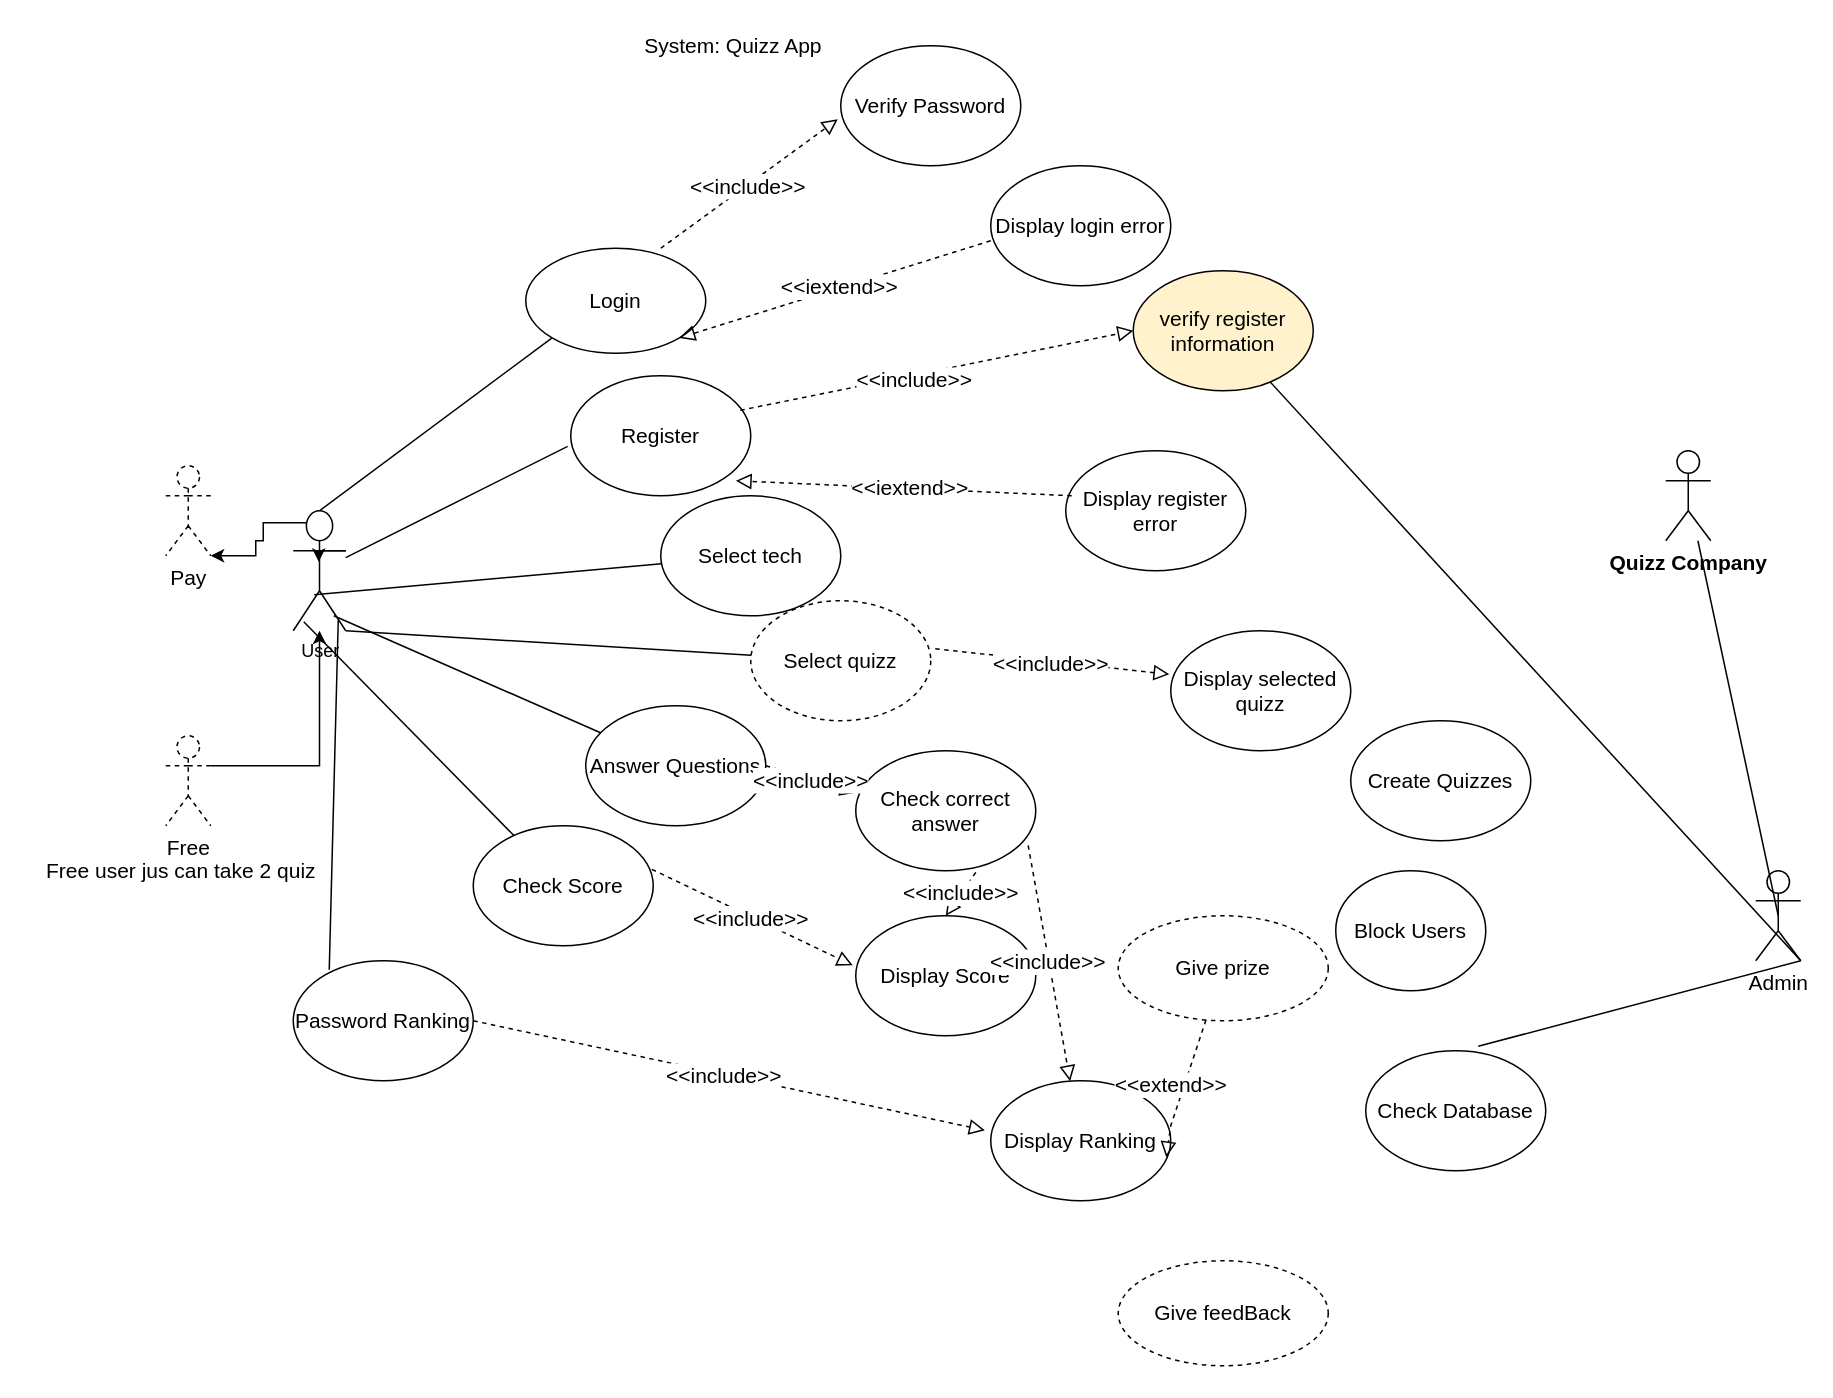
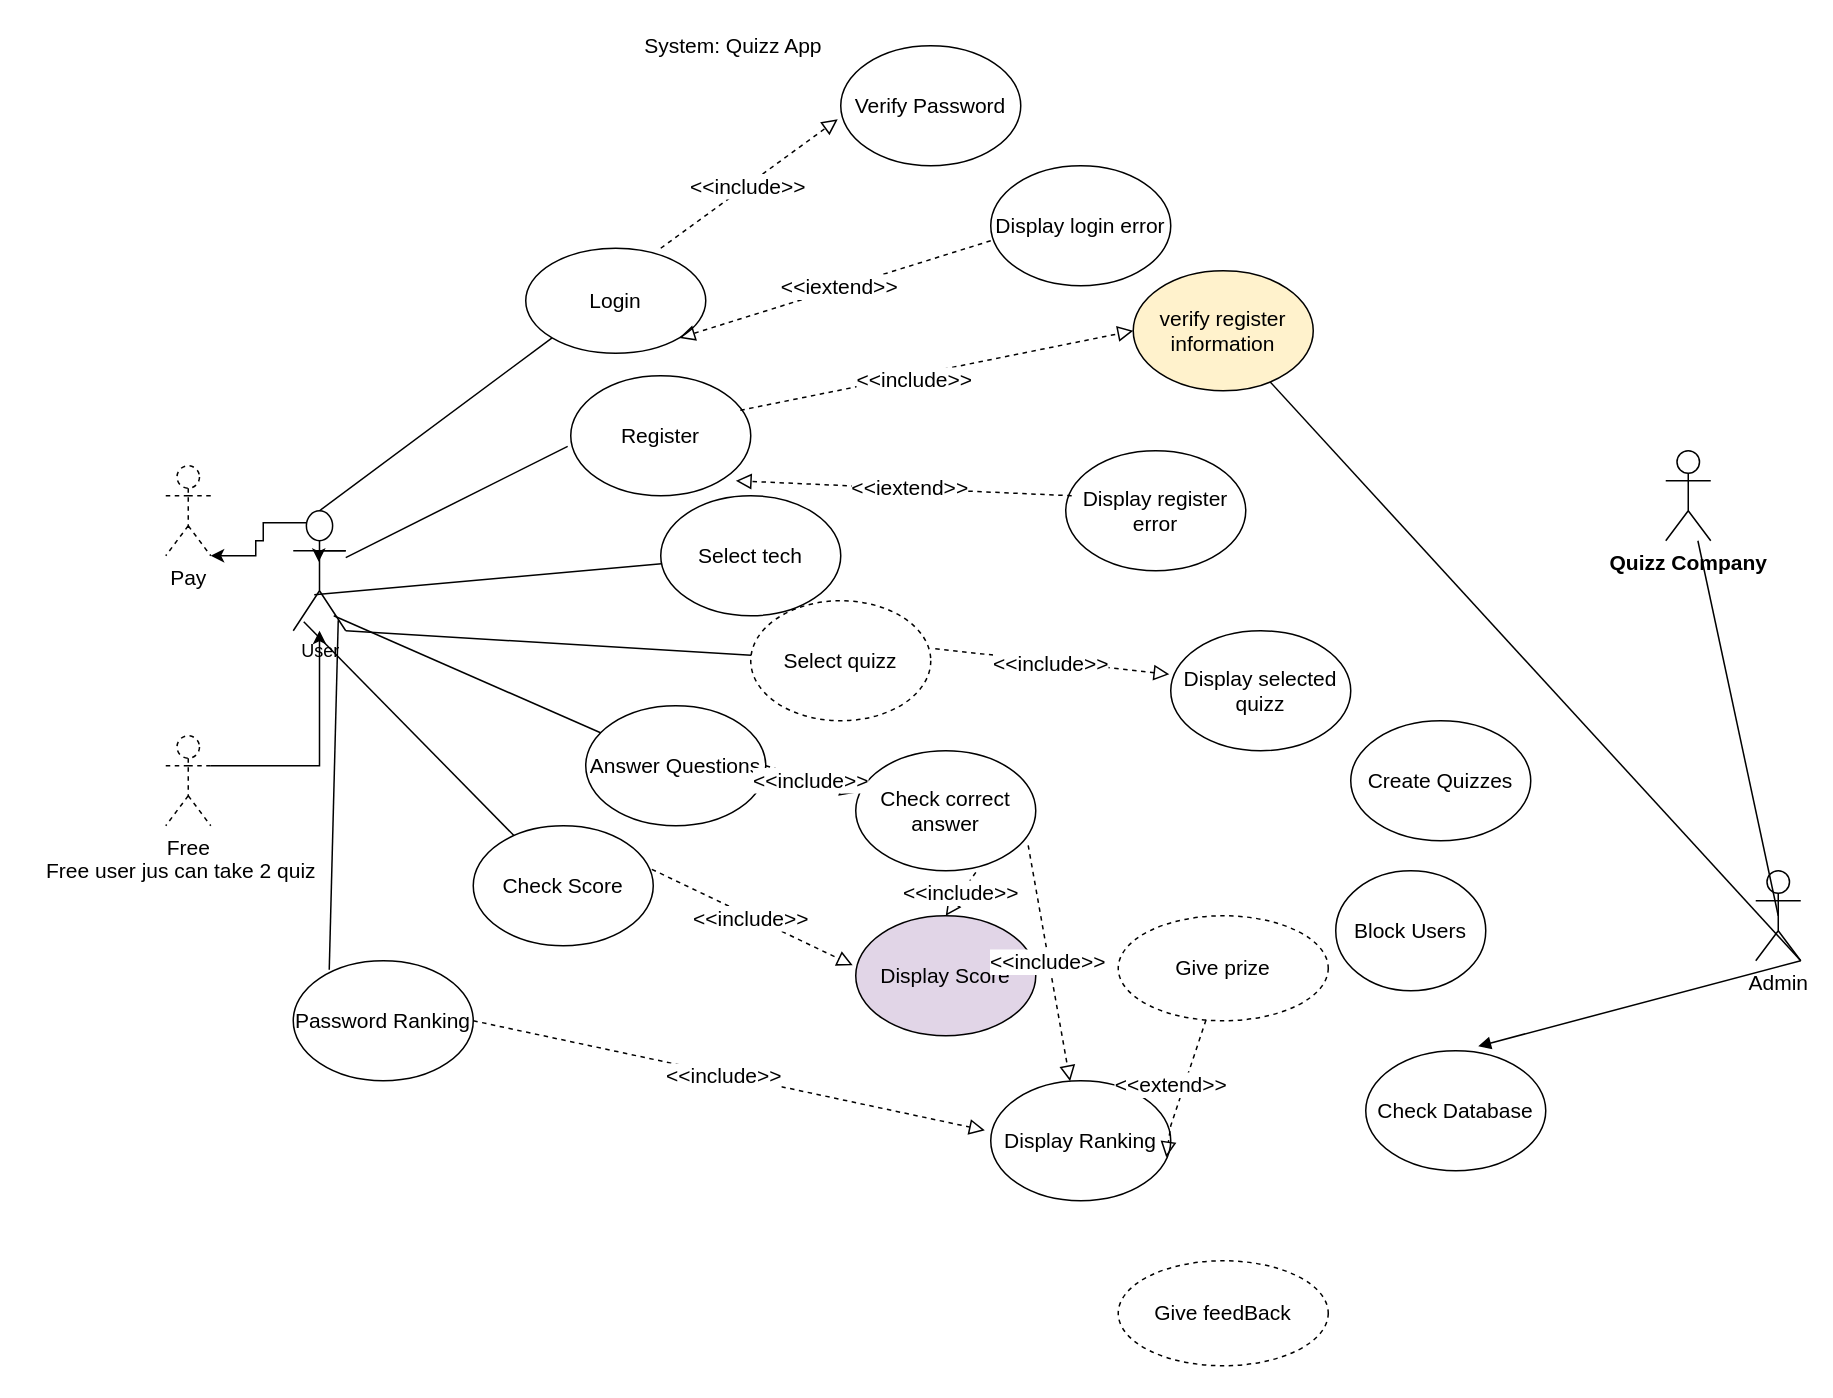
- <mxCell id="32" value="Display Score" style="ellipse;whiteSpace=wrap;html=1;fontSize=14;" vertex="1" parent="1"><mxGeometry x="570" y="610" width="120" height="80" as="geometry" /></mxCell>
+ <mxCell id="32" value="Display Score" style="ellipse;whiteSpace=wrap;html=1;fontSize=14;fillColor=#e1d5e7;" vertex="1" parent="1"><mxGeometry x="570" y="610" width="120" height="80" as="geometry" /></mxCell>
- <mxCell id="25" value="" style="endArrow=none;html=1;rounded=0;fontSize=14;entryX=0.625;entryY=-0.037;entryDx=0;entryDy=0;entryPerimeter=0;exitX=1;exitY=1;exitDx=0;exitDy=0;exitPerimeter=0;" edge="1" parent="1" source="12" target="14"><mxGeometry width="50" height="50" relative="1" as="geometry"><mxPoint y="1110" as="sourcePoint" x="330" /><mxPoint x="380" y="1060" as="targetPoint" /></mxGeometry></mxCell>
+ <mxCell id="25" value="" style="endArrow=block;html=1;rounded=0;fontSize=14;entryX=0.625;entryY=-0.037;entryDx=0;entryDy=0;entryPerimeter=0;exitX=1;exitY=1;exitDx=0;exitDy=0;exitPerimeter=0;" edge="1" parent="1" source="12" target="14"><mxGeometry width="50" height="50" relative="1" as="geometry"><mxPoint y="1110" as="sourcePoint" x="330" /><mxPoint x="380" y="1060" as="targetPoint" /></mxGeometry></mxCell>
